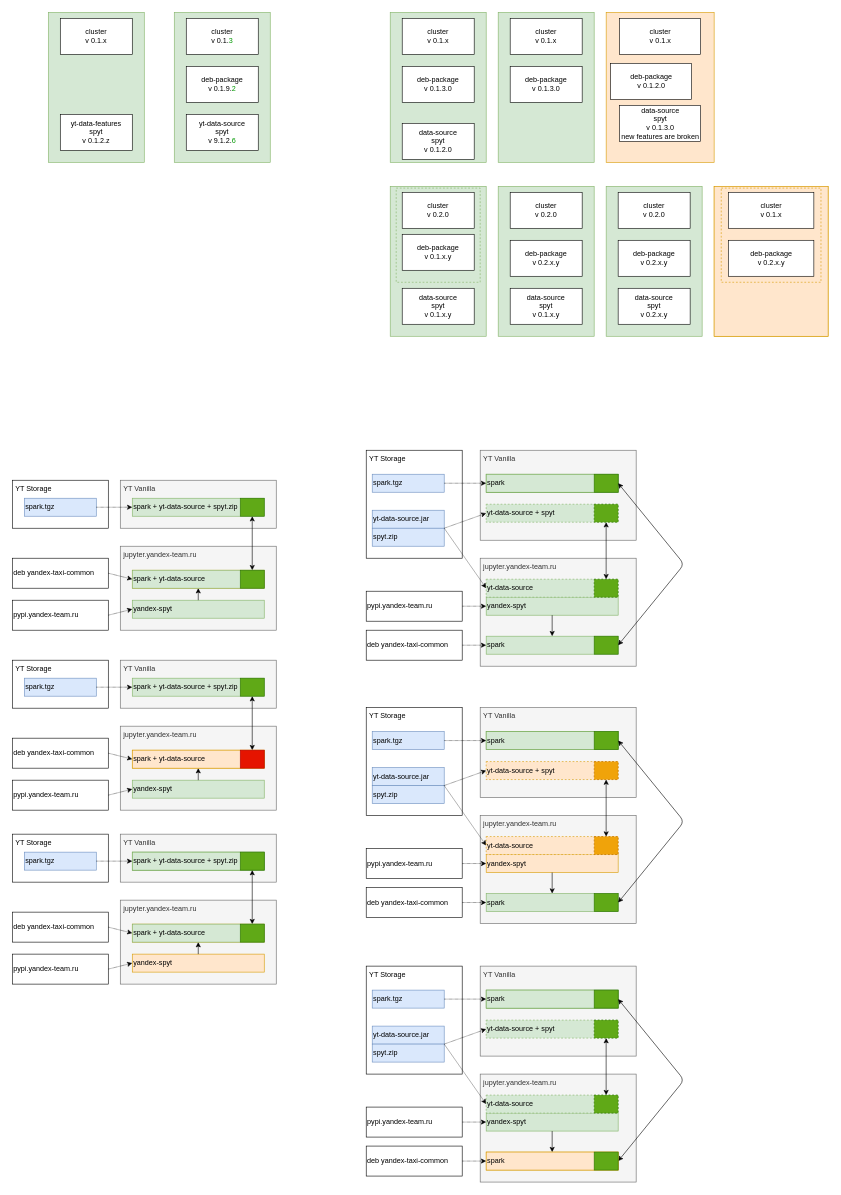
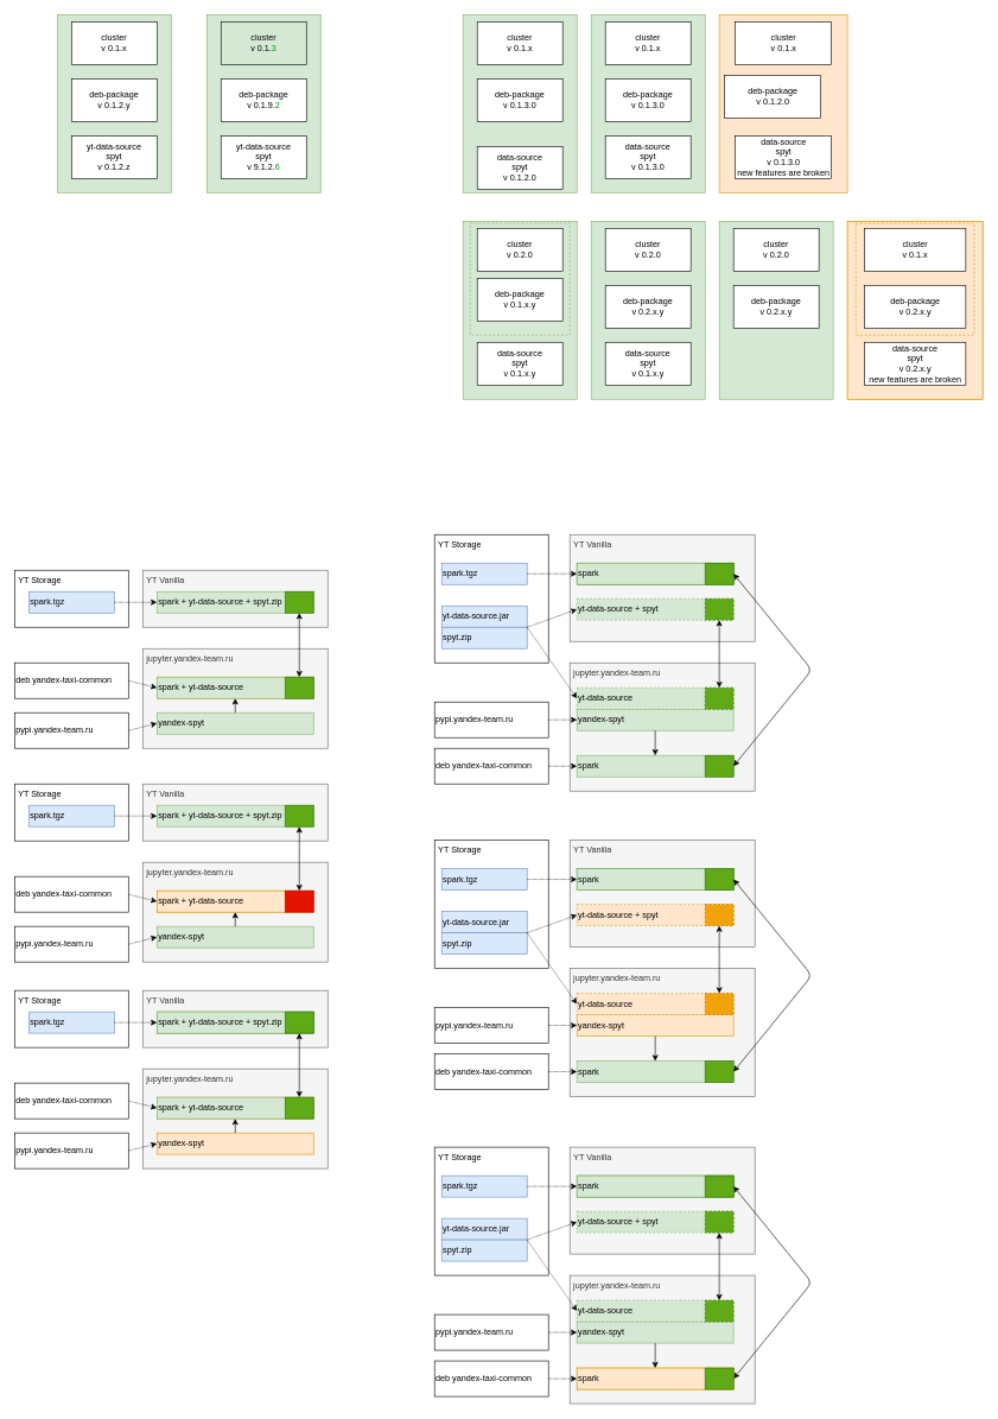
- <mxCell id="184" value="&lt;div&gt;cluster&lt;/div&gt;&lt;div&gt;v 0.1.&lt;font color=&quot;#009900&quot;&gt;3&lt;/font&gt;&lt;br&gt;&lt;/div&gt;" style="rounded=0;whiteSpace=wrap;html=1;" parent="182" vertex="1"><mxGeometry x="20" y="10" width="120" height="60" as="geometry" /></mxCell>
+ <mxCell id="184" value="&lt;div&gt;cluster&lt;/div&gt;&lt;div&gt;v 0.1.&lt;font color=&quot;#009900&quot;&gt;3&lt;/font&gt;&lt;br&gt;&lt;/div&gt;" style="rounded=0;whiteSpace=wrap;html=1;fillColor=#d5e8d4;" parent="182" vertex="1"><mxGeometry x="20" y="10" width="120" height="60" as="geometry" /></mxCell>
+ <mxCell id="143" value="&lt;div&gt;deb-package&lt;/div&gt;&lt;div&gt;v 0.1.2.y&lt;br&gt;&lt;/div&gt;" style="rounded=0;whiteSpace=wrap;html=1;" parent="1" vertex="1"><mxGeometry x="100" y="110" width="120" height="60" as="geometry" /></mxCell>
- <mxCell id="158" value="&lt;div&gt;data-source&lt;/div&gt;&lt;div&gt;spyt&lt;br&gt;&lt;/div&gt;&lt;div&gt;v 0.1.3.0&lt;/div&gt;&lt;div&gt;new features are broken&lt;br&gt;&lt;/div&gt;" style="rounded=0;whiteSpace=wrap;html=1;" vertex="1" parent="1"><mxGeometry x="1032.5" y="175" width="135" height="60" as="geometry" /></mxCell>
+ <mxCell id="158" value="&lt;div&gt;data-source&lt;/div&gt;&lt;div&gt;spyt&lt;br&gt;&lt;/div&gt;&lt;div&gt;v 0.1.3.0&lt;/div&gt;&lt;div&gt;new features are broken&lt;br&gt;&lt;/div&gt;" style="rounded=0;whiteSpace=wrap;html=1;" vertex="1" parent="1"><mxGeometry x="1032.5" y="190" width="135" height="60" as="geometry" /></mxCell>
- <mxCell id="144" value="&lt;div&gt;yt-data-features&lt;/div&gt;&lt;div&gt;spyt&lt;br&gt;&lt;/div&gt;&lt;div&gt;v 0.1.2.z&lt;br&gt;&lt;/div&gt;" style="rounded=0;whiteSpace=wrap;html=1;" parent="1" vertex="1"><mxGeometry x="100" y="190" width="120" height="60" as="geometry" /></mxCell>
+ <mxCell id="144" value="&lt;div&gt;yt-data-source&lt;/div&gt;&lt;div&gt;spyt&lt;br&gt;&lt;/div&gt;&lt;div&gt;v 0.1.2.z&lt;br&gt;&lt;/div&gt;" style="rounded=0;whiteSpace=wrap;html=1;" parent="1" vertex="1"><mxGeometry x="100" y="190" width="120" height="60" as="geometry" /></mxCell>
+ <mxCell id="154" value="&lt;div&gt;data-source&lt;/div&gt;&lt;div&gt;spyt&lt;br&gt;&lt;/div&gt;&lt;div&gt;v 0.1.3.0&lt;/div&gt;" style="rounded=0;whiteSpace=wrap;html=1;" vertex="1" parent="150"><mxGeometry x="20" y="170" width="120" height="60" as="geometry" /></mxCell>
- <mxCell id="174" value="&lt;div&gt;data-source&lt;/div&gt;&lt;div&gt;spyt&lt;br&gt;&lt;/div&gt;&lt;div&gt;v 0.2.x.y&lt;/div&gt;" style="rounded=0;whiteSpace=wrap;html=1;" vertex="1" parent="170"><mxGeometry x="20" y="170" width="120" height="60" as="geometry" /></mxCell>
+ <mxCell id="181" value="&lt;div&gt;data-source&lt;/div&gt;&lt;div&gt;spyt&lt;br&gt;&lt;/div&gt;&lt;div&gt;v 0.2.x.y&lt;/div&gt;&lt;div&gt;new features are broken&lt;br&gt;&lt;/div&gt;" style="rounded=0;whiteSpace=wrap;html=1;" vertex="1" parent="175"><mxGeometry x="23.75" y="170" width="142.5" height="60" as="geometry" /></mxCell>
